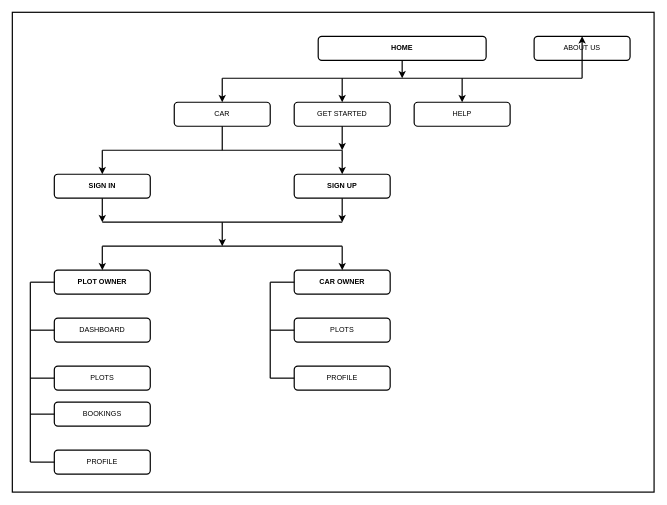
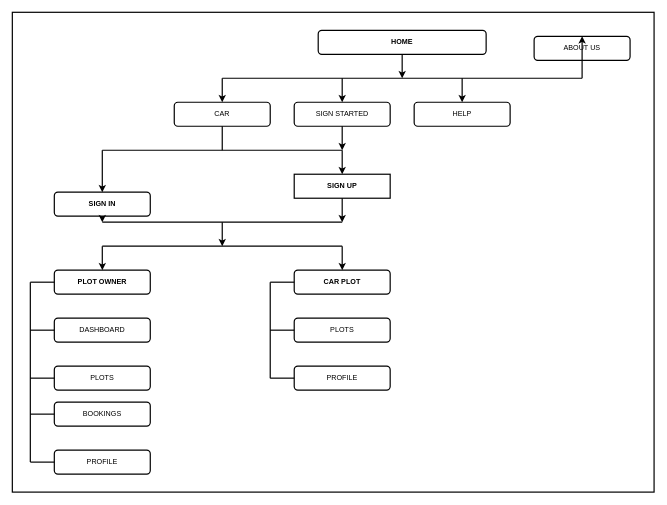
- <mxCell id="3" value="HOME" style="rounded=1;whiteSpace=wrap;html=1;fontStyle=1;strokeColor=default;strokeWidth=2;fillColor=none;" parent="1" vertex="1"><mxGeometry x="530" y="60" width="280" height="40" as="geometry" /></mxCell>
+ <mxCell id="3" value="HOME" style="rounded=1;whiteSpace=wrap;html=1;fontStyle=1;strokeColor=default;strokeWidth=2;fillColor=none;" parent="1" vertex="1"><mxGeometry x="530" y="50" width="280" height="40" as="geometry" /></mxCell>
- <mxCell id="10" value="GET STARTED" style="rounded=1;whiteSpace=wrap;html=1;strokeColor=default;strokeWidth=2;fillColor=none;" parent="1" vertex="1"><mxGeometry x="490" y="170" width="160" height="40" as="geometry" /></mxCell>
+ <mxCell id="10" value="SIGN STARTED" style="rounded=1;whiteSpace=wrap;html=1;strokeColor=default;strokeWidth=2;fillColor=none;" parent="1" vertex="1"><mxGeometry x="490" y="170" width="160" height="40" as="geometry" /></mxCell>
- <mxCell id="20" value="SIGN IN" style="rounded=1;whiteSpace=wrap;html=1;fontStyle=1;strokeColor=default;strokeWidth=2;fillColor=none;" parent="1" vertex="1"><mxGeometry x="90" y="290" width="160" height="40" as="geometry" /></mxCell>
+ <mxCell id="20" value="SIGN IN" style="rounded=1;whiteSpace=wrap;html=1;fontStyle=1;strokeColor=default;strokeWidth=2;fillColor=none;" parent="1" vertex="1"><mxGeometry x="90" y="320" width="160" height="40" as="geometry" /></mxCell>
- <mxCell id="16" value="SIGN UP" style="rounded=1;whiteSpace=wrap;html=1;fontStyle=1;strokeColor=default;strokeWidth=2;fillColor=none;" parent="1" vertex="1"><mxGeometry x="490" y="290" width="160" height="40" as="geometry" /></mxCell>
+ <mxCell id="16" value="SIGN UP" style="whiteSpace=wrap;html=1;fontStyle=1;strokeColor=default;strokeWidth=2;fillColor=none;rounded=0;" parent="1" vertex="1"><mxGeometry x="490" y="290" width="160" height="40" as="geometry" /></mxCell>
- <mxCell id="28" value="CAR OWNER" style="rounded=1;whiteSpace=wrap;html=1;fontStyle=1;strokeColor=default;strokeWidth=2;fillColor=none;" parent="1" vertex="1"><mxGeometry x="490" y="450" width="160" height="40" as="geometry" /></mxCell>
+ <mxCell id="28" value="CAR PLOT" style="rounded=1;whiteSpace=wrap;html=1;fontStyle=1;strokeColor=default;strokeWidth=2;fillColor=none;" parent="1" vertex="1"><mxGeometry x="490" y="450" width="160" height="40" as="geometry" /></mxCell>
